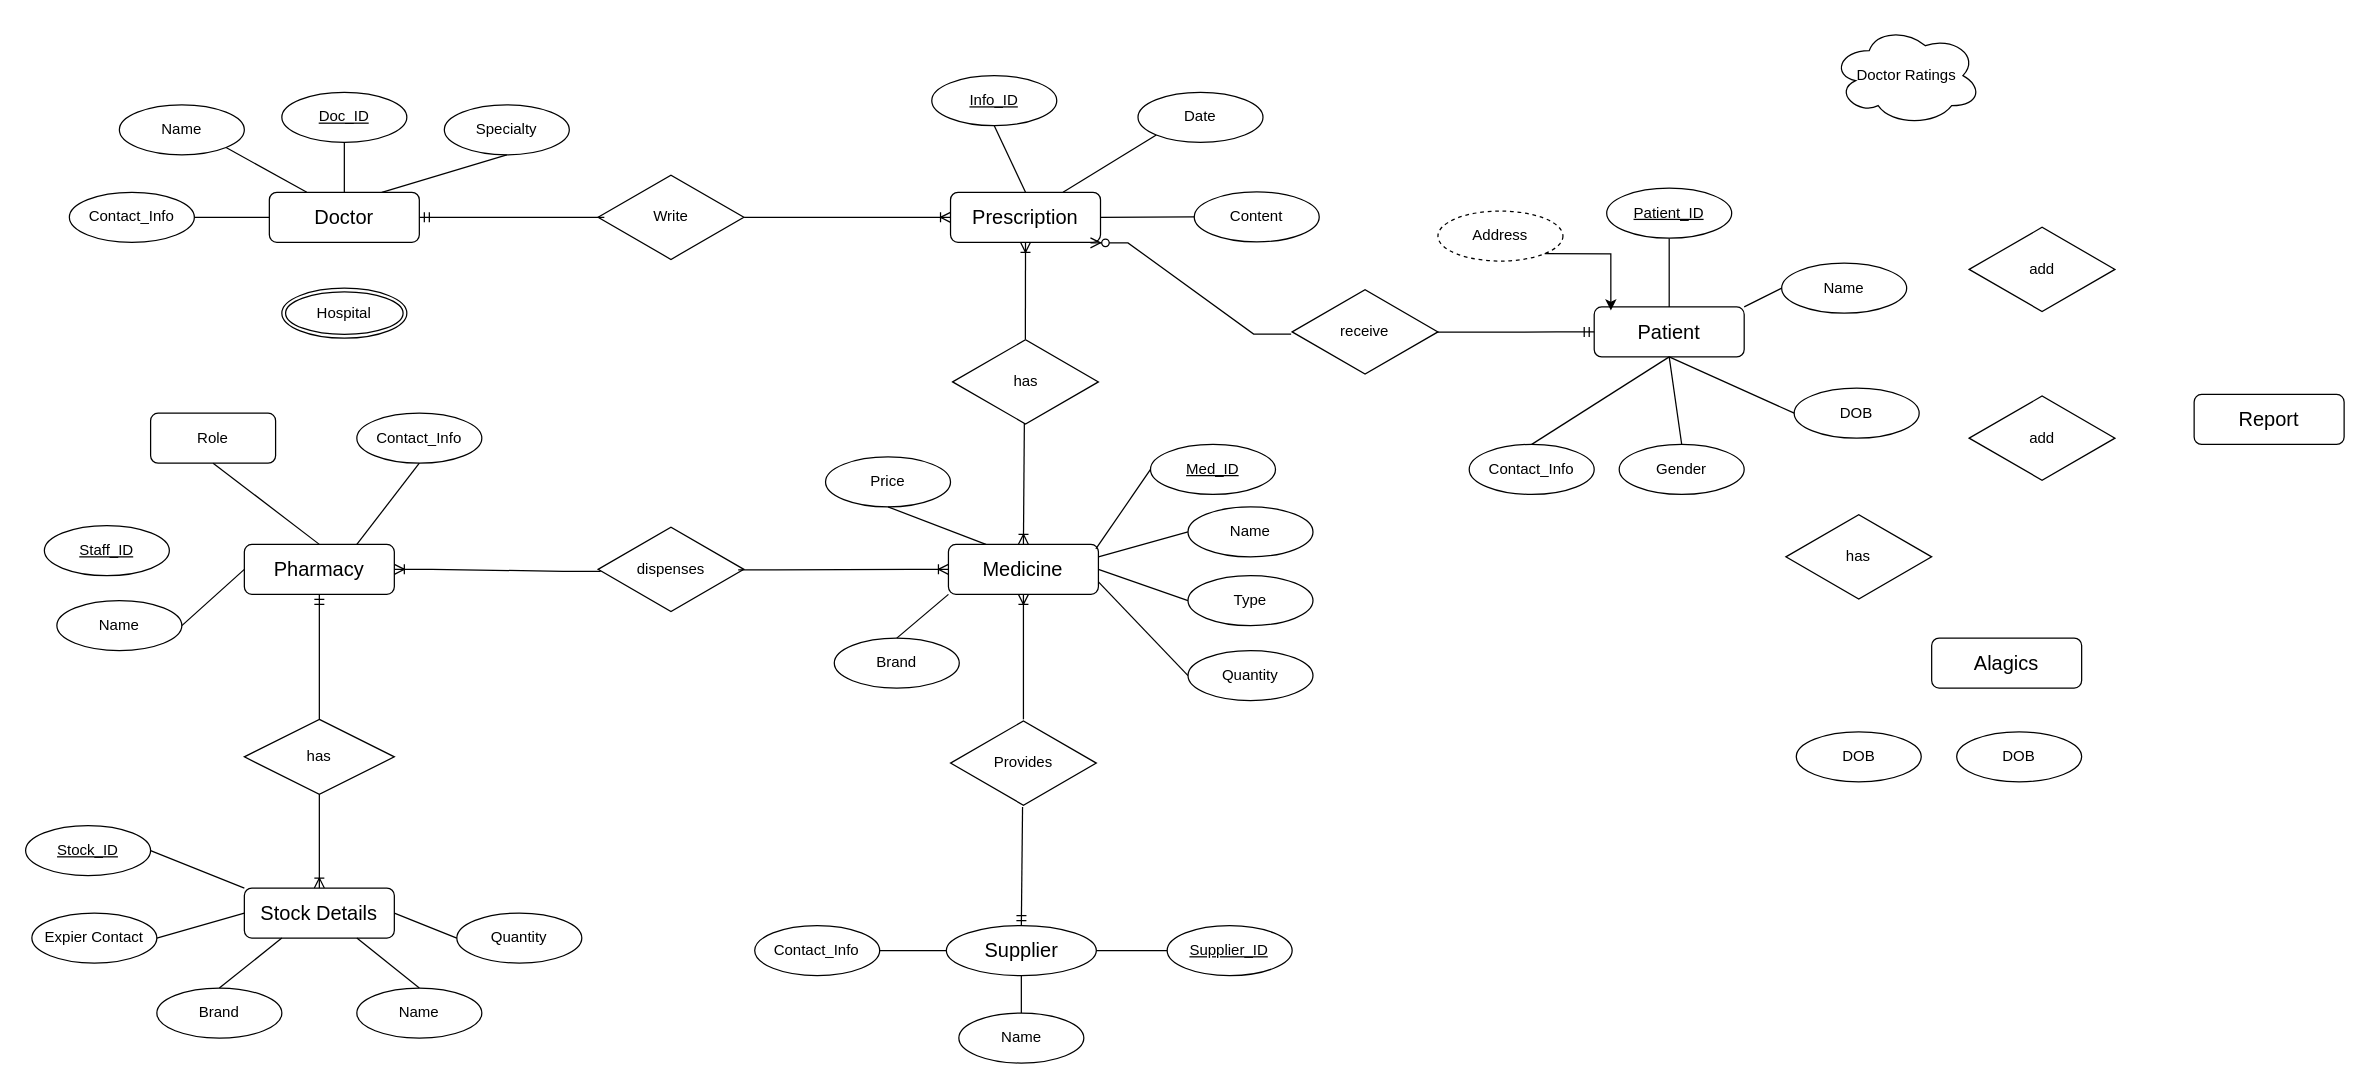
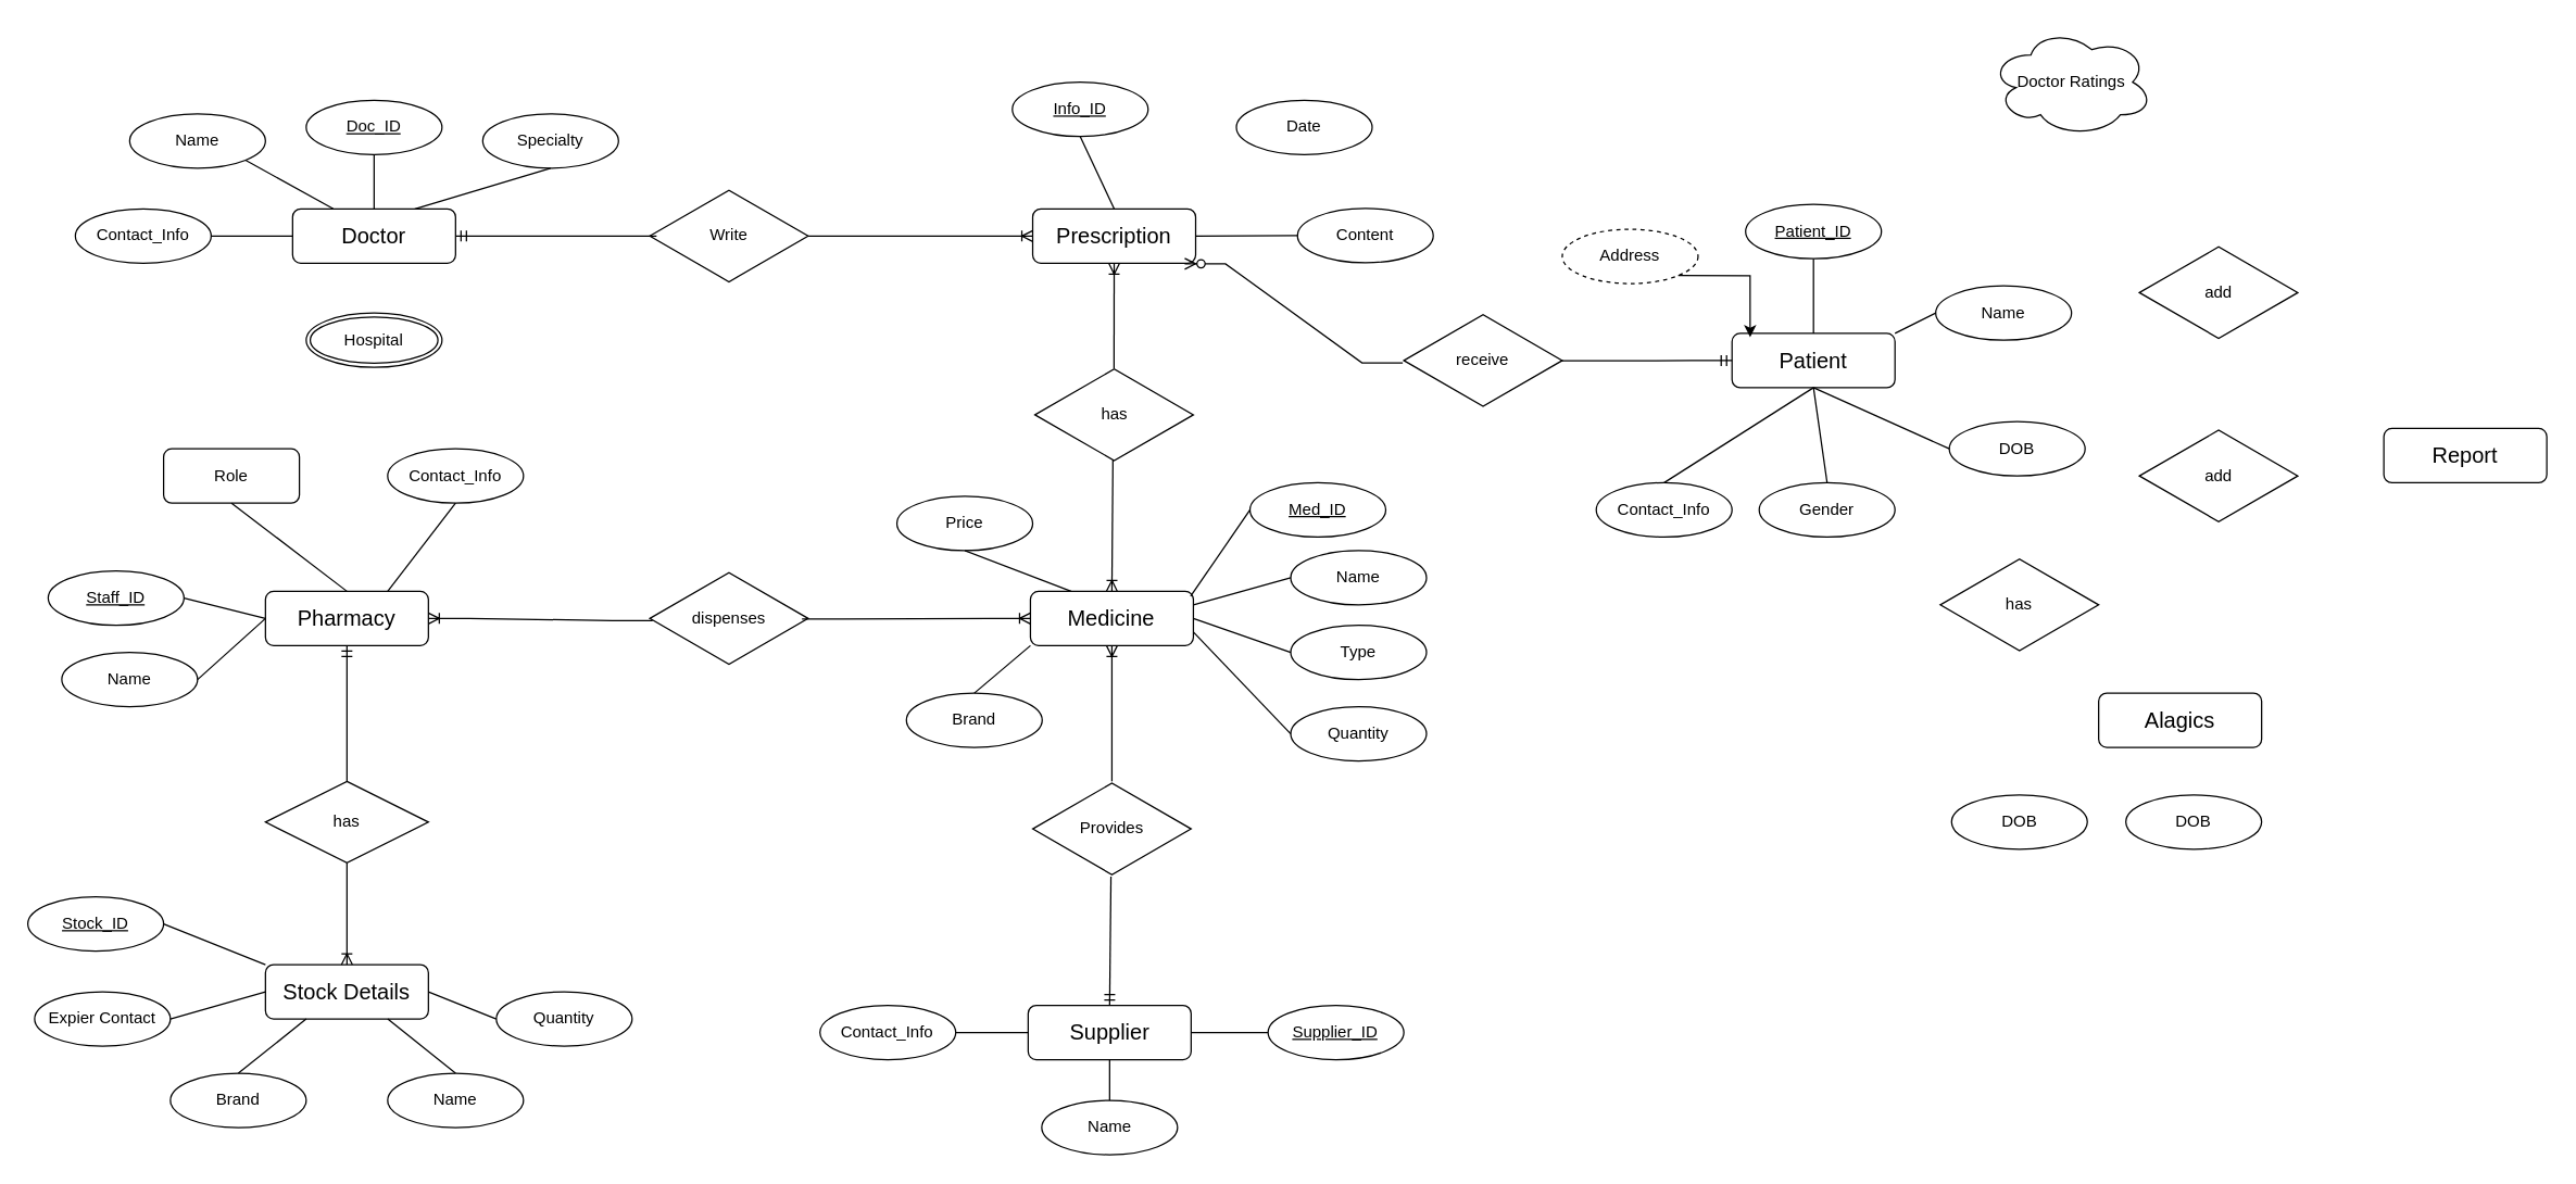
- <mxCell id="55" value="" style="endArrow=none;html=1;rounded=0;entryX=0;entryY=1;entryDx=0;entryDy=0;exitX=0.75;exitY=0;exitDx=0;exitDy=0;" edge="1" parent="1" source="4" target="16"><mxGeometry relative="1" as="geometry"><mxPoint x="510" y="233.33" as="sourcePoint" /><mxPoint x="670" y="233.33" as="targetPoint" /></mxGeometry></mxCell>
+ <mxCell id="34" value="" style="endArrow=none;html=1;rounded=0;exitX=1;exitY=0.5;exitDx=0;exitDy=0;entryX=0;entryY=0.5;entryDx=0;entryDy=0;" edge="1" parent="1" source="94" target="9"><mxGeometry relative="1" as="geometry"><mxPoint x="135" y="440" as="sourcePoint" /><mxPoint x="190" y="420" as="targetPoint" /></mxGeometry></mxCell>
- <mxCell id="8" value="&lt;font size=&quot;3&quot;&gt;Supplier&lt;/font&gt;" style="ellipse;whiteSpace=wrap;html=1;" vertex="1" parent="1"><mxGeometry x="756.66" y="740" width="120" height="40" as="geometry" /></mxCell>
+ <mxCell id="8" value="&lt;font size=&quot;3&quot;&gt;Supplier&lt;/font&gt;" style="rounded=1;whiteSpace=wrap;html=1;" vertex="1" parent="1"><mxGeometry x="756.66" y="740" width="120" height="40" as="geometry" /></mxCell>
